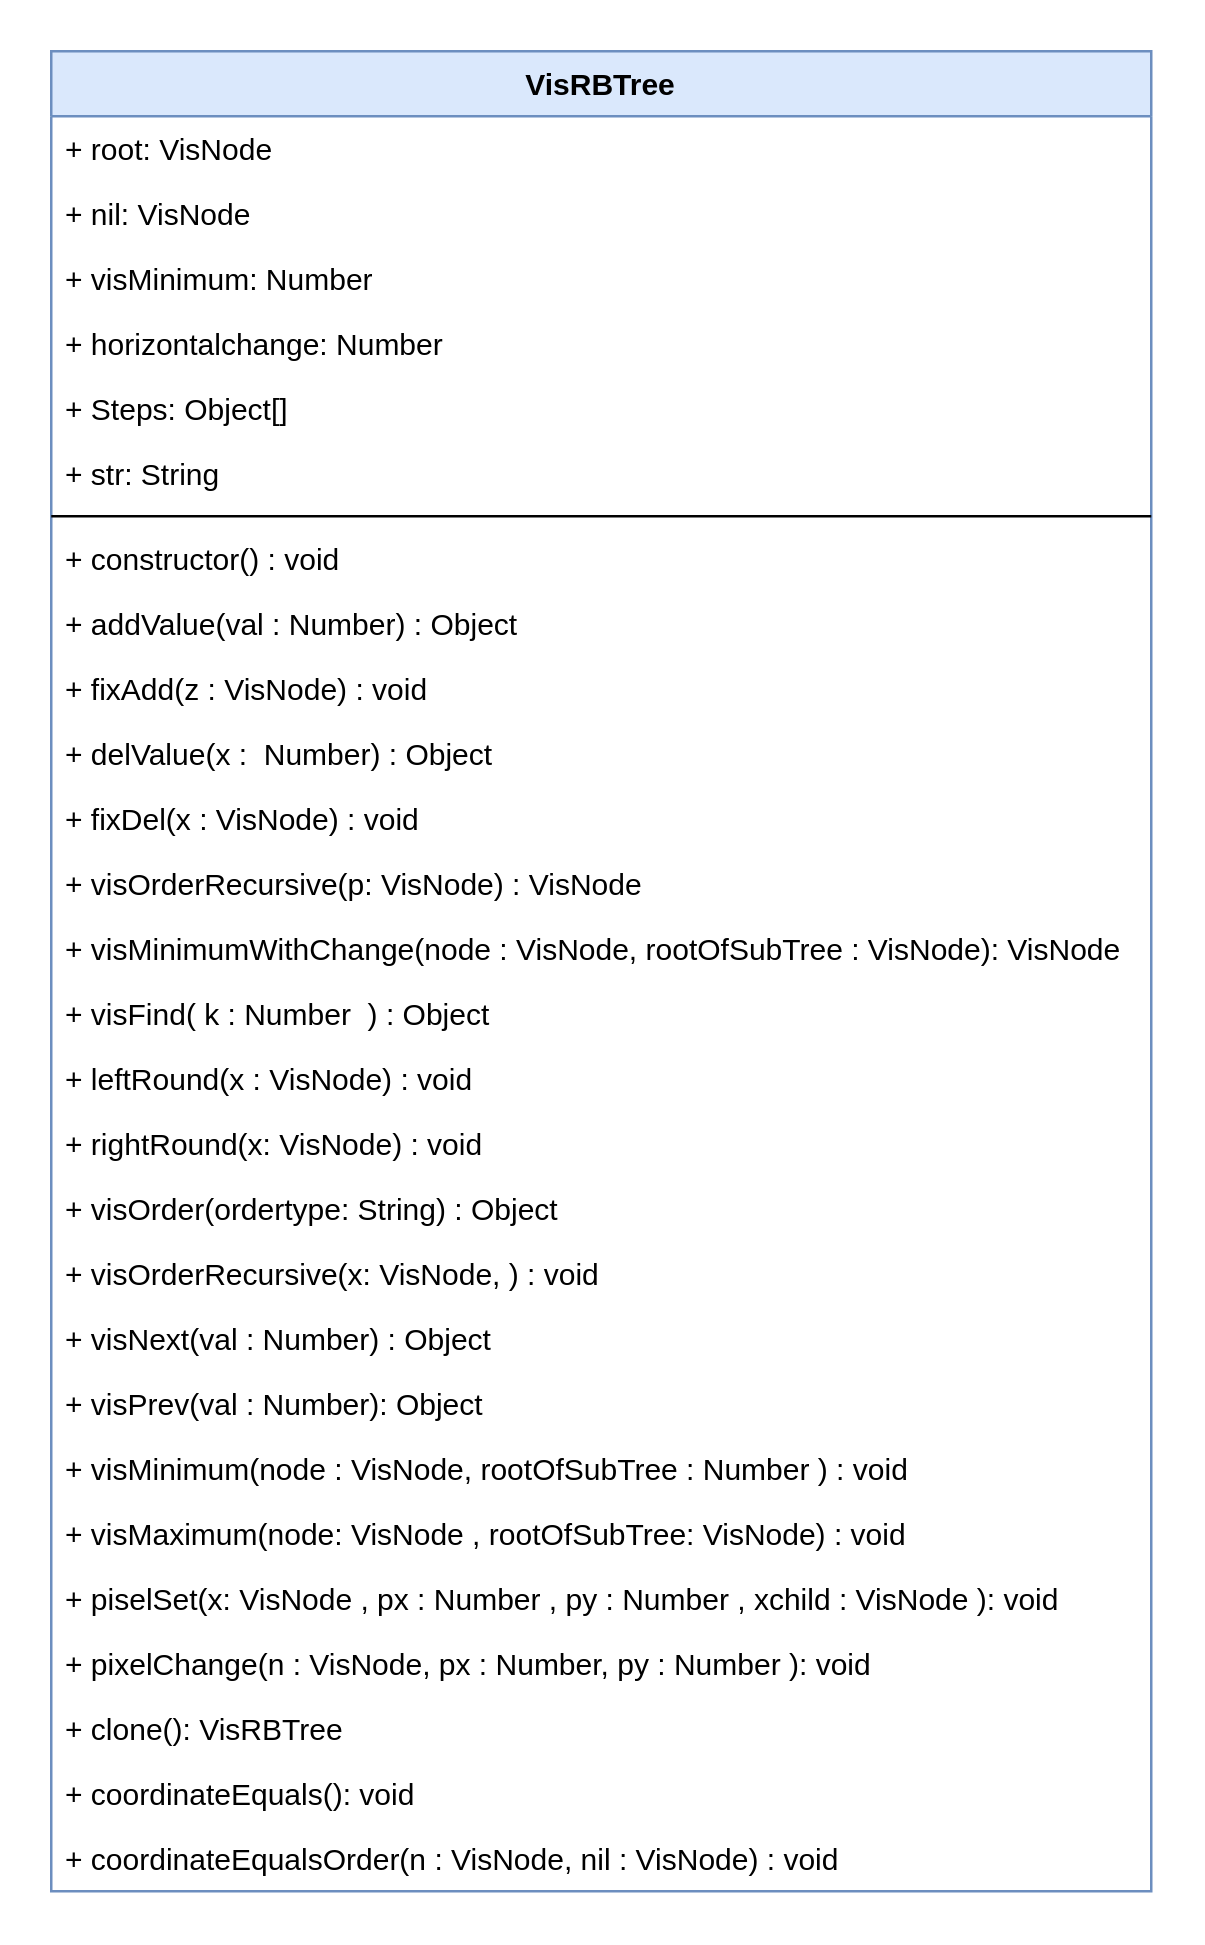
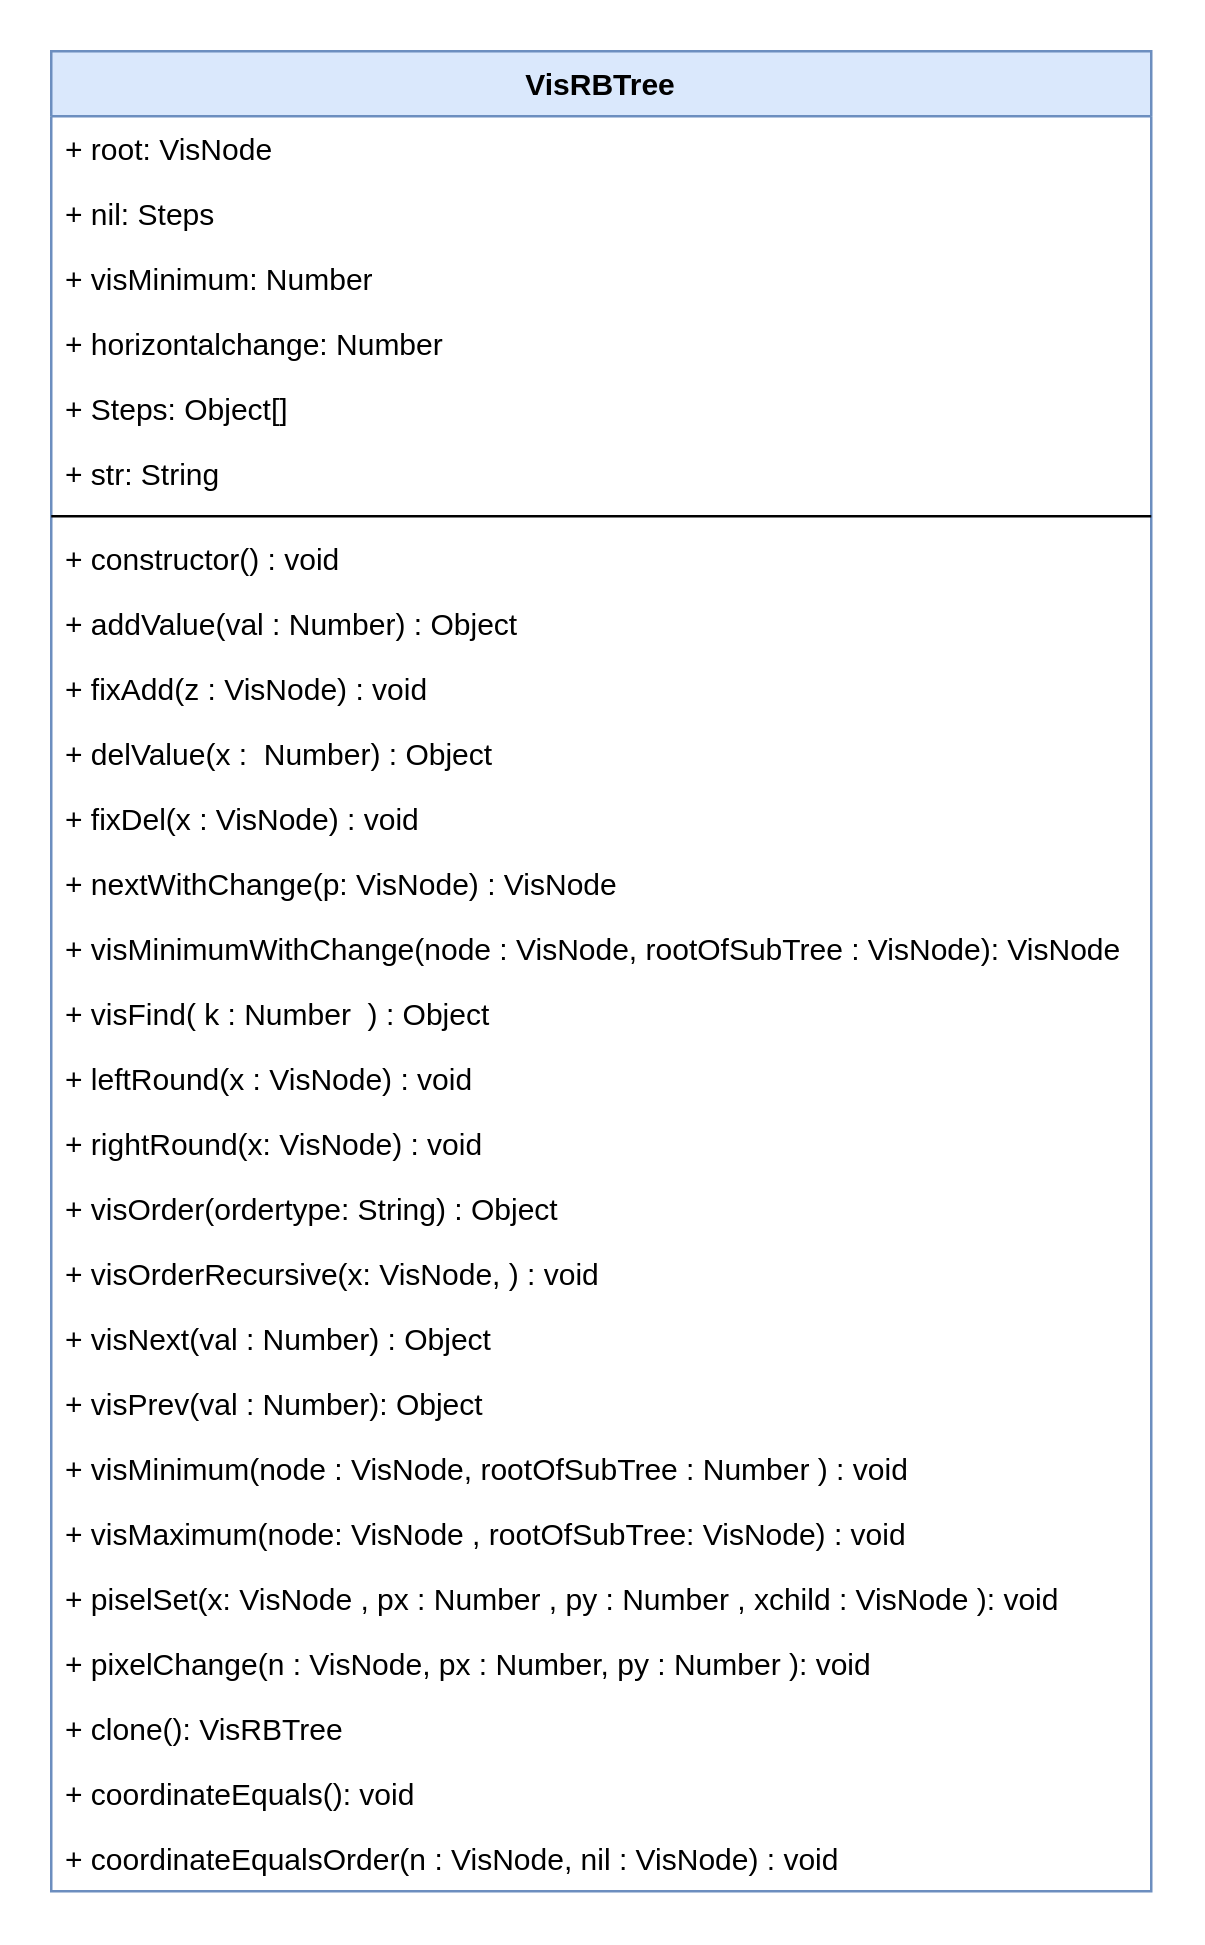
- <mxCell id="4" value="+ nil: VisNode" style="text;strokeColor=none;fillColor=none;align=left;verticalAlign=top;spacingLeft=4;spacingRight=4;overflow=hidden;rotatable=0;points=[[0,0.5],[1,0.5]];portConstraint=eastwest;" parent="2" vertex="1"><mxGeometry y="52" width="440" height="26" as="geometry" /></mxCell>
+ <mxCell id="4" value="+ nil: Steps" style="text;strokeColor=none;fillColor=none;align=left;verticalAlign=top;spacingLeft=4;spacingRight=4;overflow=hidden;rotatable=0;points=[[0,0.5],[1,0.5]];portConstraint=eastwest;" parent="2" vertex="1"><mxGeometry y="52" width="440" height="26" as="geometry" /></mxCell>
- <mxCell id="15" value="+ visOrderRecursive(p: VisNode) : VisNode" style="text;strokeColor=none;fillColor=none;align=left;verticalAlign=top;spacingLeft=4;spacingRight=4;overflow=hidden;rotatable=0;points=[[0,0.5],[1,0.5]];portConstraint=eastwest;" parent="2" vertex="1"><mxGeometry y="320" width="440" height="26" as="geometry" /></mxCell>
+ <mxCell id="15" value="+ nextWithChange(p: VisNode) : VisNode" style="text;strokeColor=none;fillColor=none;align=left;verticalAlign=top;spacingLeft=4;spacingRight=4;overflow=hidden;rotatable=0;points=[[0,0.5],[1,0.5]];portConstraint=eastwest;" parent="2" vertex="1"><mxGeometry y="320" width="440" height="26" as="geometry" /></mxCell>
